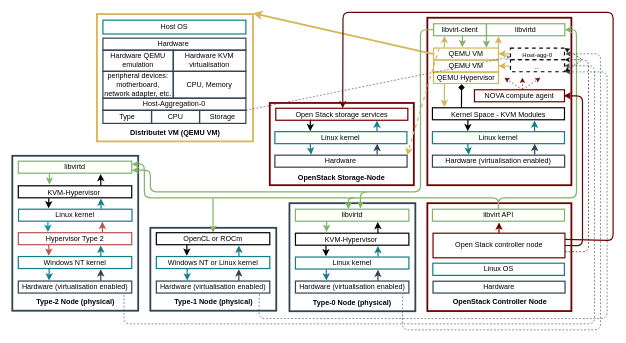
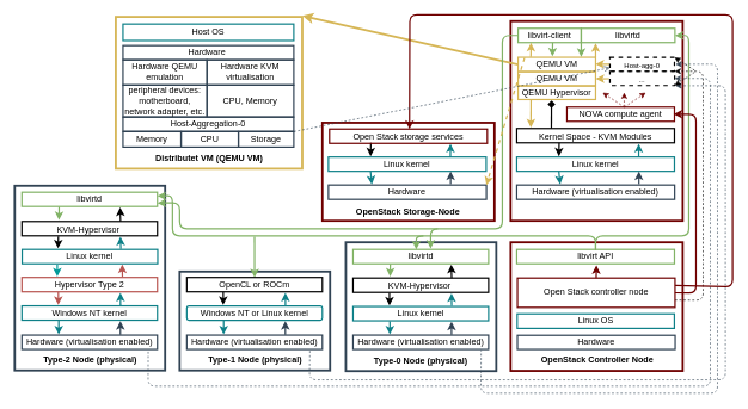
- <mxCell id="113" value="Type" style="rounded=0;whiteSpace=wrap;html=1;fillColor=none;strokeWidth=2;strokeColor=#314354;fontColor=default;" parent="1" vertex="1"><mxGeometry x="171" y="183.17" width="81" height="21.69" as="geometry" /></mxCell>
+ <mxCell id="113" value="Memory" style="rounded=0;whiteSpace=wrap;html=1;fillColor=none;strokeWidth=2;strokeColor=#314354;fontColor=default;" parent="1" vertex="1"><mxGeometry x="171" y="183.17" width="81" height="21.69" as="geometry" /></mxCell>
- <mxCell id="64" value="Windows NT or Linux kernel" style="rounded=0;whiteSpace=wrap;html=1;fillColor=none;strokeWidth=2;strokeColor=#0e8088;fontColor=default;" parent="1" vertex="1"><mxGeometry x="260" y="426.69" width="189" height="20" as="geometry" /></mxCell>
+ <mxCell id="64" value="Windows NT or Linux kernel" style="whiteSpace=wrap;html=1;fillColor=none;strokeWidth=2;strokeColor=#0e8088;fontColor=default;rounded=1;" parent="1" vertex="1"><mxGeometry x="260" y="426.69" width="189" height="20" as="geometry" /></mxCell>
